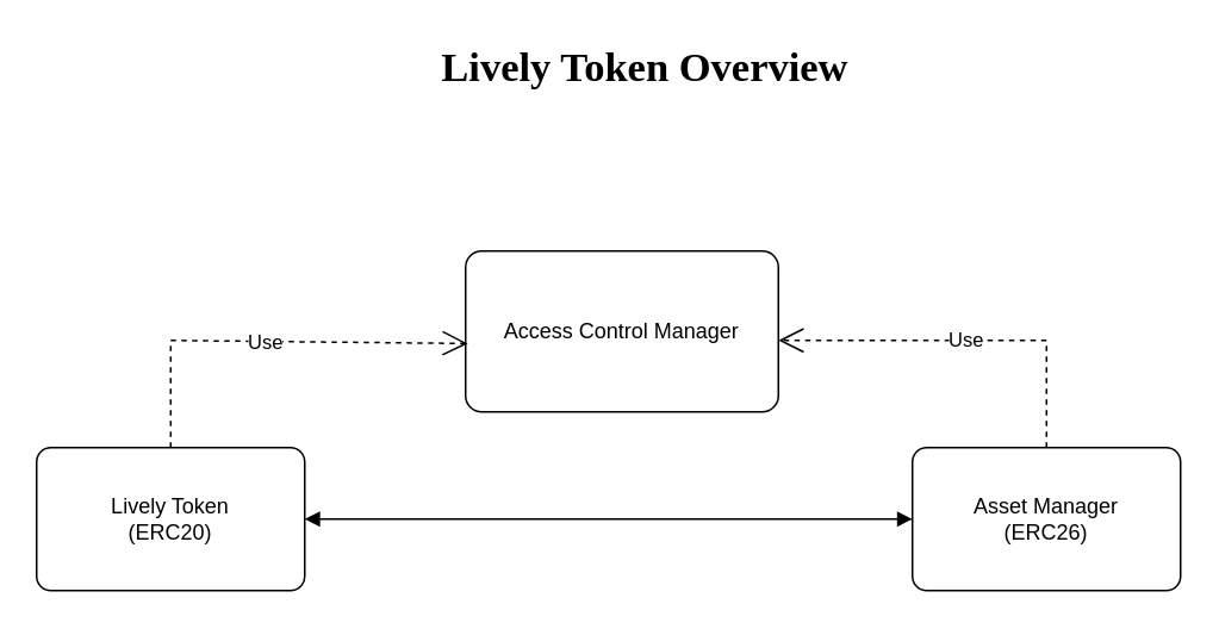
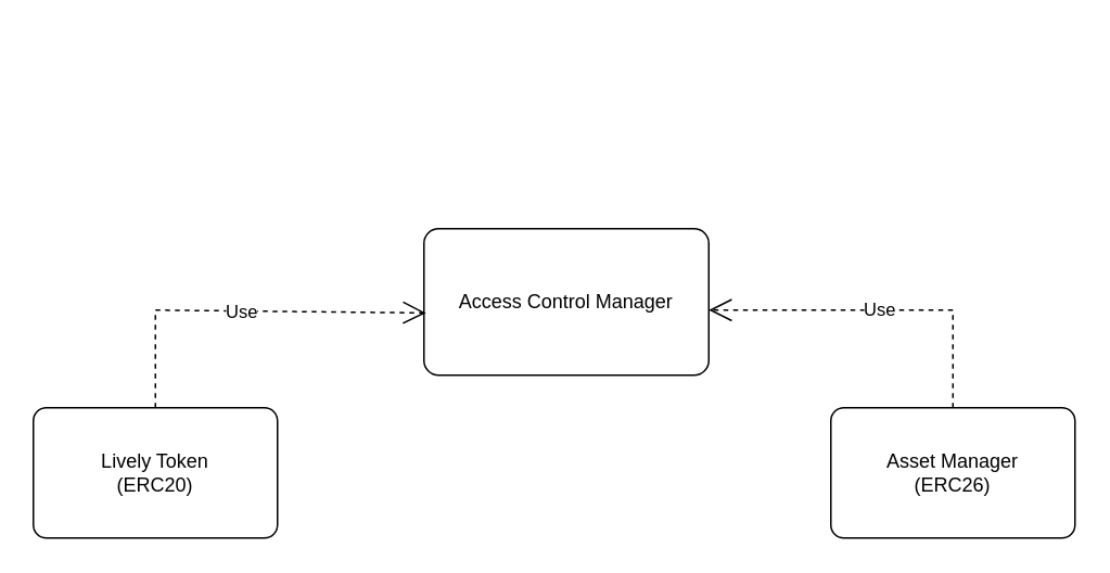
- <mxCell id="8" value="Lively Token Overview" style="text;align=center;fontStyle=1;verticalAlign=middle;spacingLeft=3;spacingRight=3;strokeColor=none;rotatable=0;points=[[0,0.5],[1,0.5]];portConstraint=eastwest;fontSize=23;fontFamily=Times New Roman;" vertex="1" parent="1"><mxGeometry x="215" y="20" width="291.25" height="30" as="geometry" /></mxCell>
- <mxCell id="7" value="" style="endArrow=block;startArrow=block;endFill=1;startFill=1;html=1;rounded=0;entryX=0;entryY=0.5;entryDx=0;entryDy=0;exitX=1;exitY=0.5;exitDx=0;exitDy=0;" edge="1" parent="1" source="2" target="3"><mxGeometry width="160" relative="1" as="geometry"><mxPoint x="260" y="289.57" as="sourcePoint" /><mxPoint x="420" y="289.57" as="targetPoint" /></mxGeometry></mxCell>
